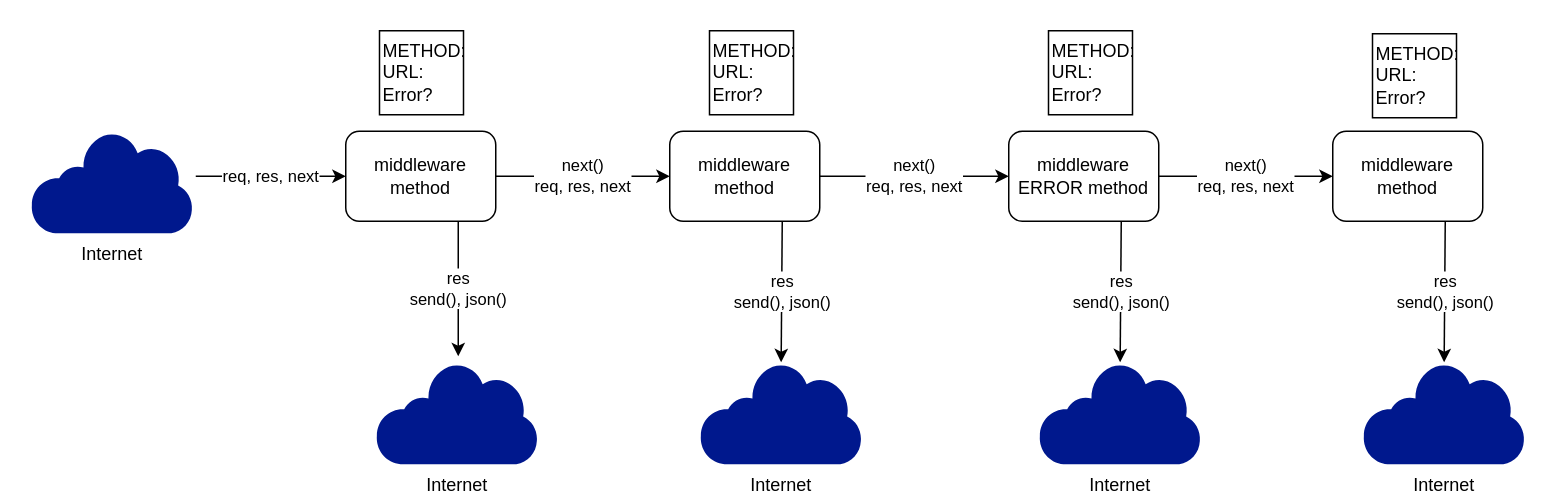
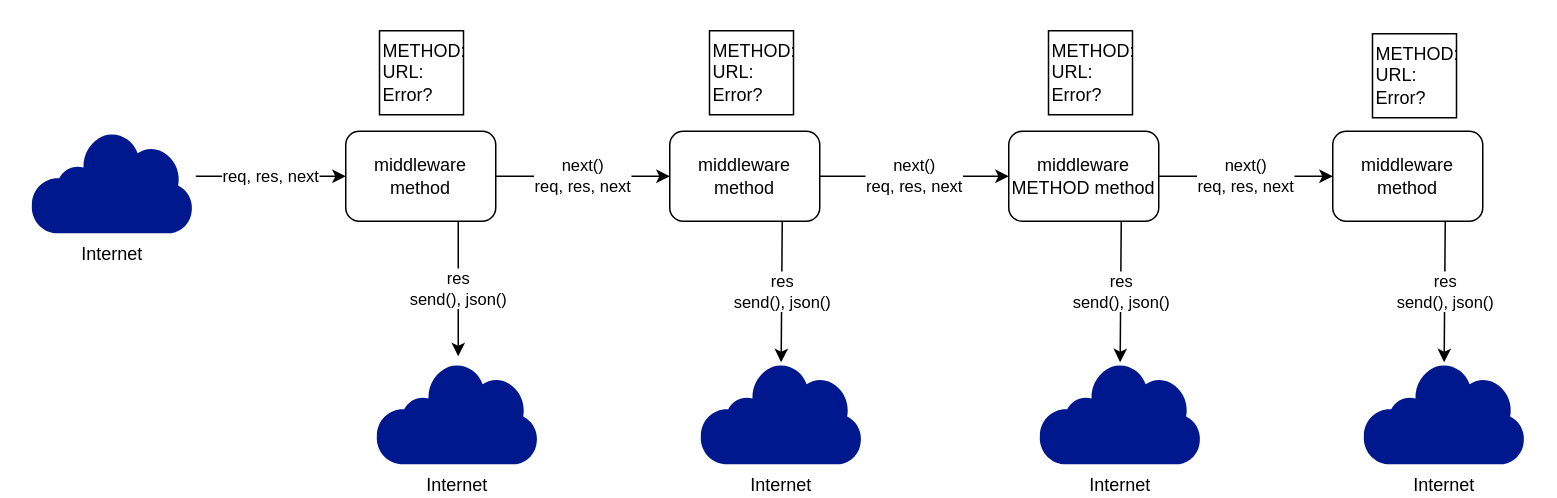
- <mxCell id="8" value="middleware&lt;br&gt;ERROR method" style="rounded=1;whiteSpace=wrap;html=1;" parent="1" vertex="1"><mxGeometry x="672" y="87" width="100" height="60" as="geometry" /></mxCell>
+ <mxCell id="8" value="middleware&lt;br&gt;METHOD method" style="rounded=1;whiteSpace=wrap;html=1;" parent="1" vertex="1"><mxGeometry x="672" y="87" width="100" height="60" as="geometry" /></mxCell>
